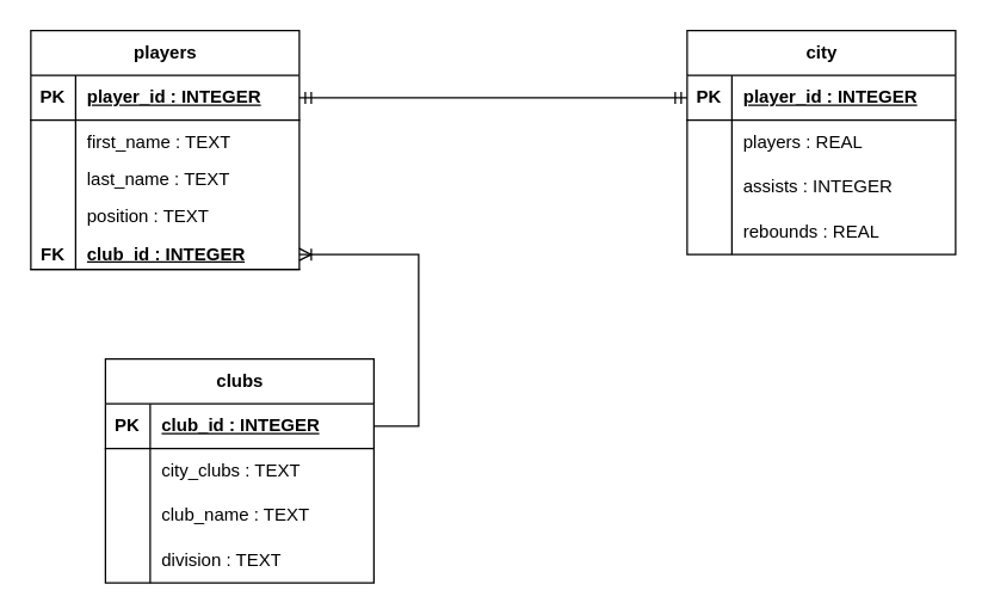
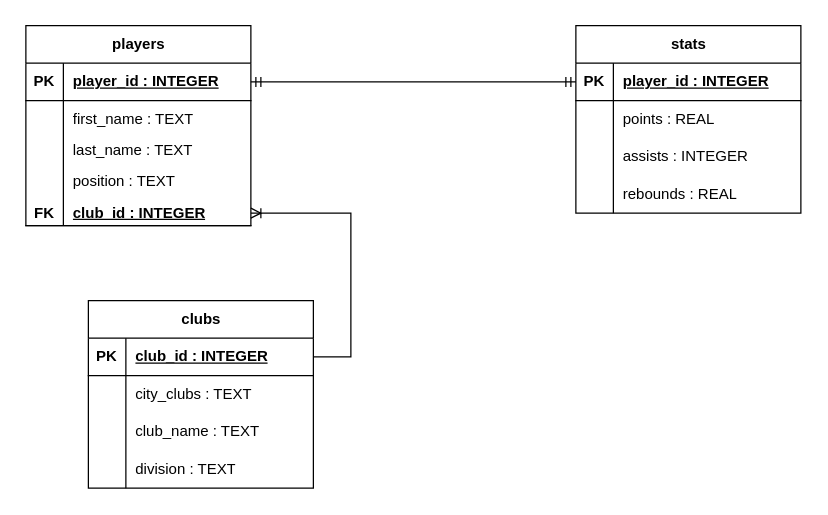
- <mxCell id="31" value="city" style="shape=table;startSize=30;container=1;collapsible=1;childLayout=tableLayout;fixedRows=1;rowLines=0;fontStyle=1;align=center;resizeLast=1;html=1;" vertex="1" parent="1"><mxGeometry x="460" y="20" width="180" height="150" as="geometry" /></mxCell>
+ <mxCell id="31" value="stats" style="shape=table;startSize=30;container=1;collapsible=1;childLayout=tableLayout;fixedRows=1;rowLines=0;fontStyle=1;align=center;resizeLast=1;html=1;" vertex="1" parent="1"><mxGeometry x="460" y="20" width="180" height="150" as="geometry" /></mxCell>
- <mxCell id="37" value="players : REAL" style="shape=partialRectangle;connectable=0;fillColor=none;top=0;left=0;bottom=0;right=0;align=left;spacingLeft=6;overflow=hidden;whiteSpace=wrap;html=1;" vertex="1" parent="35"><mxGeometry x="30" width="150" height="30" as="geometry"><mxRectangle width="150" height="30" as="alternateBounds" /></mxGeometry></mxCell>
+ <mxCell id="37" value="points : REAL" style="shape=partialRectangle;connectable=0;fillColor=none;top=0;left=0;bottom=0;right=0;align=left;spacingLeft=6;overflow=hidden;whiteSpace=wrap;html=1;" vertex="1" parent="35"><mxGeometry x="30" width="150" height="30" as="geometry"><mxRectangle width="150" height="30" as="alternateBounds" /></mxGeometry></mxCell>
